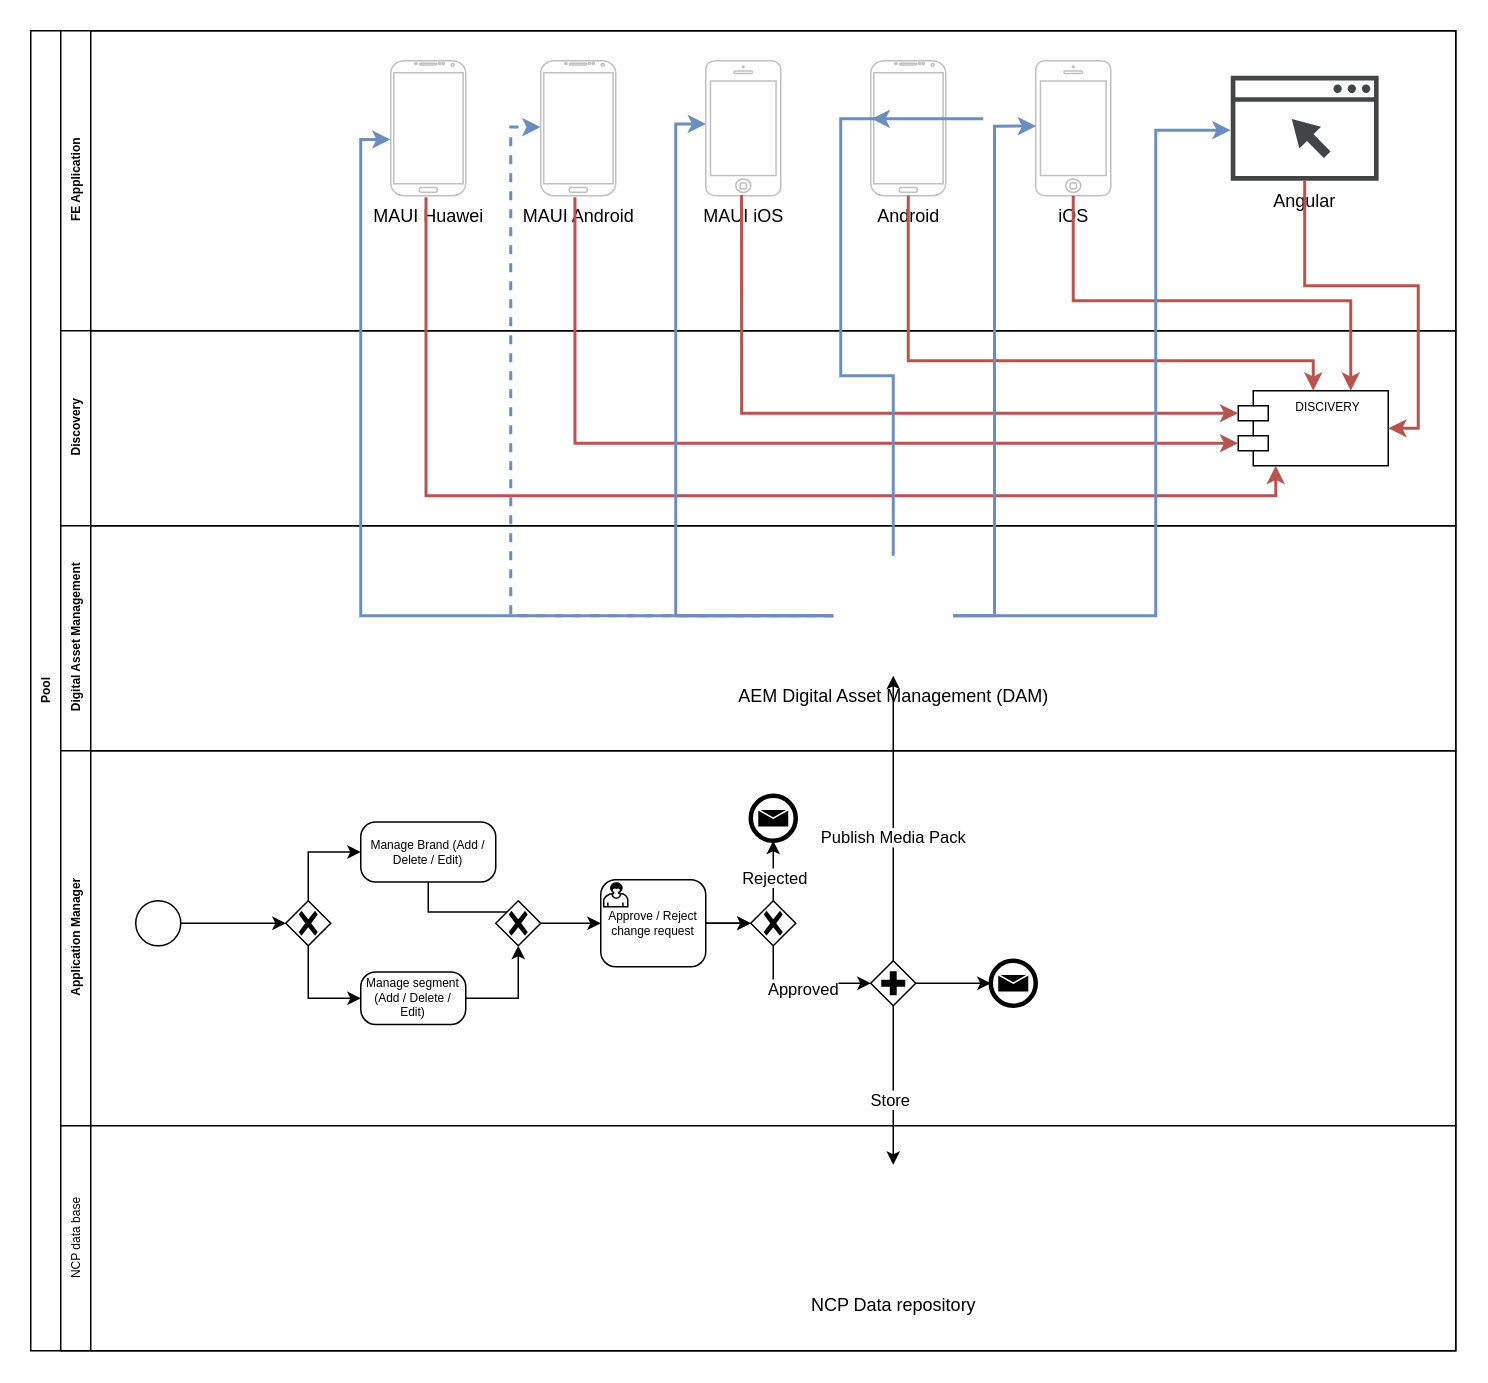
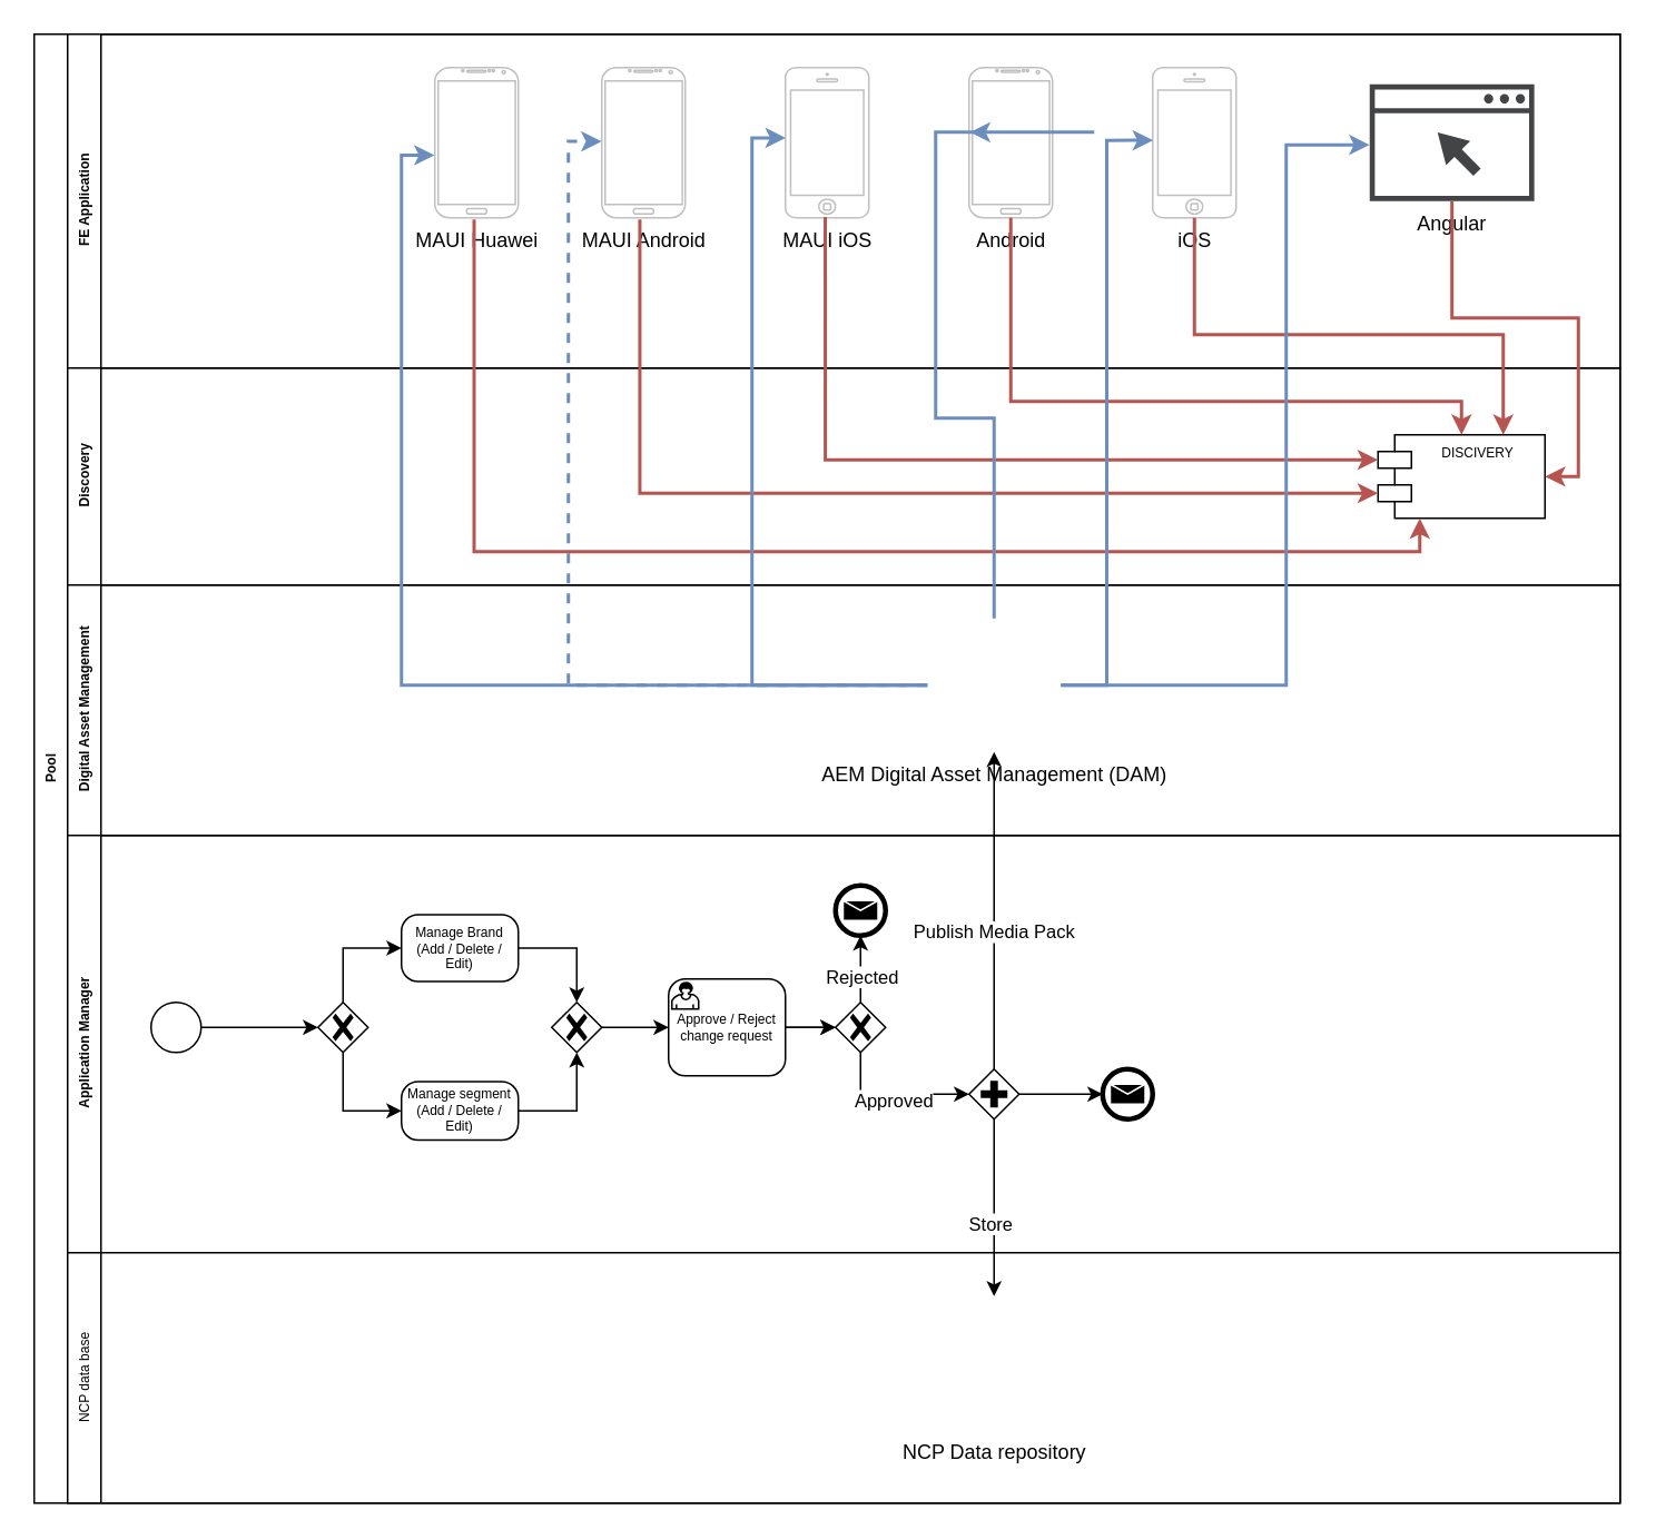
- <mxCell id="18" value="Manage Brand (Add / Delete / Edit)" style="points=[[0.25,0,0],[0.5,0,0],[0.75,0,0],[1,0.25,0],[1,0.5,0],[1,0.75,0],[0.75,1,0],[0.5,1,0],[0.25,1,0],[0,0.75,0],[0,0.5,0],[0,0.25,0]];shape=mxgraph.bpmn.task;whiteSpace=wrap;rectStyle=rounded;size=10;html=1;container=1;expand=0;collapsible=0;taskMarker=abstract;fontSize=8;" parent="14" vertex="1"><mxGeometry x="200" y="47.5" width="90" height="40" as="geometry" /></mxCell>
+ <mxCell id="18" value="Manage Brand (Add / Delete / Edit)" style="points=[[0.25,0,0],[0.5,0,0],[0.75,0,0],[1,0.25,0],[1,0.5,0],[1,0.75,0],[0.75,1,0],[0.5,1,0],[0.25,1,0],[0,0.75,0],[0,0.5,0],[0,0.25,0]];shape=mxgraph.bpmn.task;whiteSpace=wrap;rectStyle=rounded;size=10;html=1;container=1;expand=0;collapsible=0;taskMarker=abstract;fontSize=8;" parent="14" vertex="1"><mxGeometry x="200" y="47.5" width="70" height="40" as="geometry" /></mxCell>
